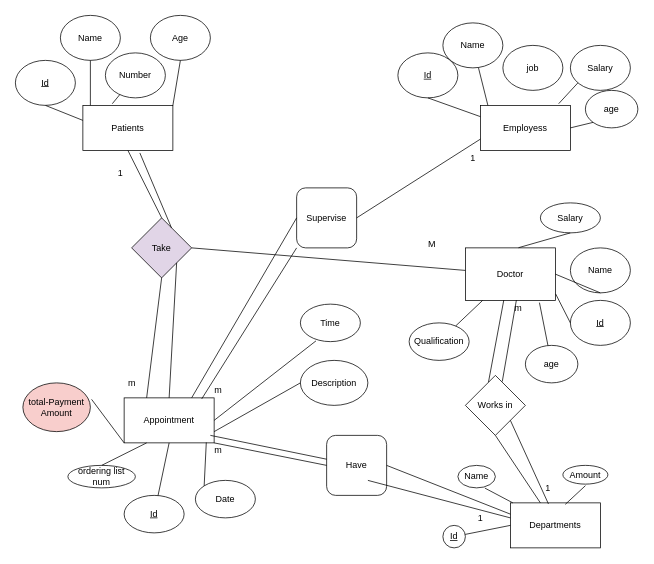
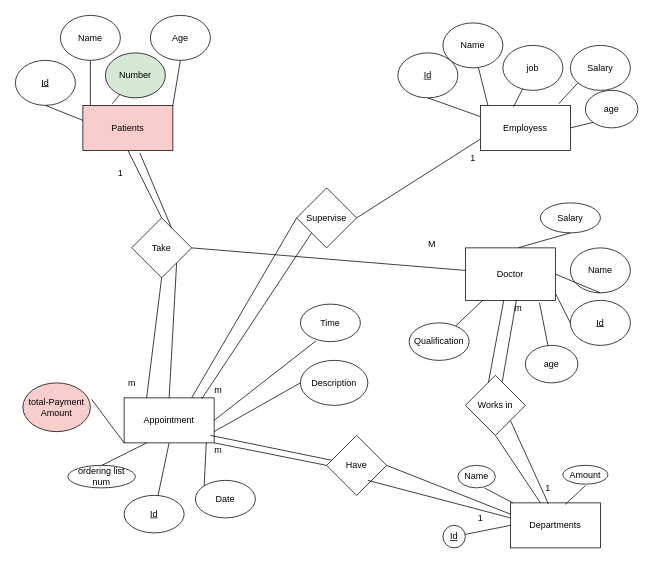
- <mxCell id="5" value="Number" style="ellipse;whiteSpace=wrap;html=1;" parent="1" vertex="1"><mxGeometry x="140" y="70" width="80" height="60" as="geometry" /></mxCell>
+ <mxCell id="5" value="Number" style="ellipse;whiteSpace=wrap;html=1;fillColor=#d5e8d4;" parent="1" vertex="1"><mxGeometry x="140" y="70" width="80" height="60" as="geometry" /></mxCell>
+ <mxCell id="18" value="" style="endArrow=none;html=1;rounded=0;exitX=0.37;exitY=0.03;exitDx=0;exitDy=0;exitPerimeter=0;" parent="1" source="11" target="14" edge="1"><mxGeometry width="50" height="50" relative="1" as="geometry"><mxPoint x="660" y="150" as="sourcePoint" /><mxPoint x="647.372" y="99.486" as="targetPoint" /></mxGeometry></mxCell>
- <mxCell id="2" value="Patients" style="rounded=0;whiteSpace=wrap;html=1;" parent="1" vertex="1"><mxGeometry x="110" y="140" width="120" height="60" as="geometry" /></mxCell>
+ <mxCell id="2" value="Patients" style="rounded=0;whiteSpace=wrap;html=1;fillColor=#f8cecc;" parent="1" vertex="1"><mxGeometry x="110" y="140" width="120" height="60" as="geometry" /></mxCell>
- <mxCell id="76" value="Supervise" style="whiteSpace=wrap;html=1;rounded=1;" vertex="1" parent="1"><mxGeometry x="395" y="250" width="80" height="80" as="geometry" /></mxCell>
+ <mxCell id="76" value="Supervise" style="rhombus;whiteSpace=wrap;html=1;" vertex="1" parent="1"><mxGeometry x="395" y="250" width="80" height="80" as="geometry" /></mxCell>
- <mxCell id="53" value="Take" style="rhombus;whiteSpace=wrap;html=1;fillColor=#e1d5e7;" parent="1" vertex="1"><mxGeometry x="175" y="290" width="80" height="80" as="geometry" /></mxCell>
+ <mxCell id="53" value="Take" style="rhombus;whiteSpace=wrap;html=1;" parent="1" vertex="1"><mxGeometry x="175" y="290" width="80" height="80" as="geometry" /></mxCell>
- <mxCell id="60" value="Have" style="whiteSpace=wrap;html=1;rounded=1;" parent="1" vertex="1"><mxGeometry x="435" y="580" width="80" height="80" as="geometry" /></mxCell>
+ <mxCell id="60" value="Have" style="rhombus;whiteSpace=wrap;html=1;" parent="1" vertex="1"><mxGeometry x="435" y="580" width="80" height="80" as="geometry" /></mxCell>
